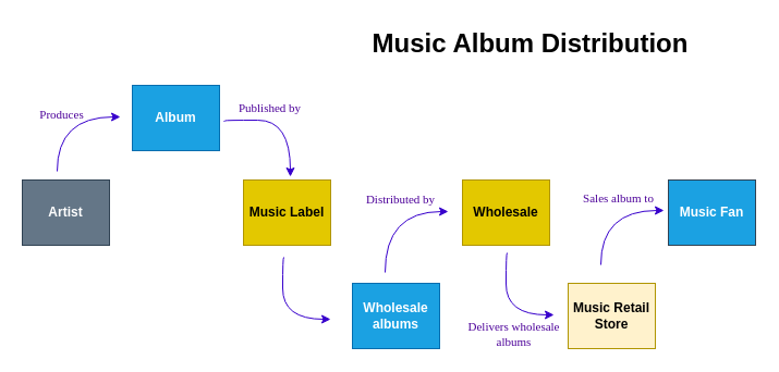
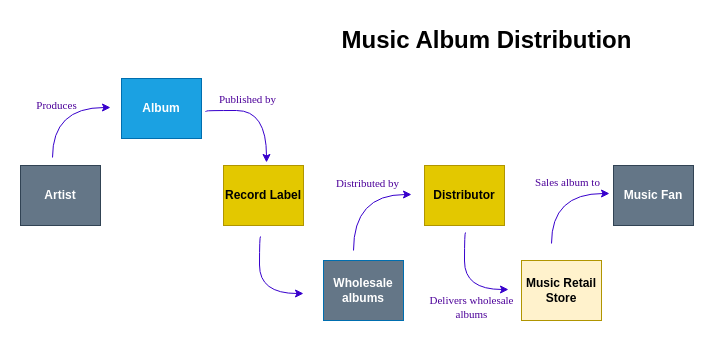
- <mxCell id="2" value="Music Label" style="rounded=0;whiteSpace=wrap;html=1;fillColor=#e3c800;fontColor=#000000;strokeColor=#B09500;fontStyle=1" parent="1" vertex="1"><mxGeometry x="223" y="165" width="80" height="60" as="geometry" /></mxCell>
+ <mxCell id="2" value="Record Label" style="rounded=0;whiteSpace=wrap;html=1;fillColor=#e3c800;fontColor=#000000;strokeColor=#B09500;fontStyle=1" parent="1" vertex="1"><mxGeometry x="223" y="165" width="80" height="60" as="geometry" /></mxCell>
- <mxCell id="3" value="Wholesale" style="rounded=0;whiteSpace=wrap;html=1;fillColor=#e3c800;fontColor=#000000;strokeColor=#B09500;fontStyle=1" parent="1" vertex="1"><mxGeometry x="424" y="165" width="80" height="60" as="geometry" /></mxCell>
+ <mxCell id="3" value="Distributor" style="rounded=0;whiteSpace=wrap;html=1;fillColor=#e3c800;fontColor=#000000;strokeColor=#B09500;fontStyle=1" parent="1" vertex="1"><mxGeometry x="424" y="165" width="80" height="60" as="geometry" /></mxCell>
- <mxCell id="18" value="Music Fan" style="rounded=0;whiteSpace=wrap;html=1;fillColor=#1ba1e2;fontColor=#ffffff;strokeColor=#314354;fontStyle=1;" vertex="1" parent="1"><mxGeometry x="613" y="165" width="80" height="60" as="geometry" /></mxCell>
+ <mxCell id="18" value="Music Fan" style="rounded=0;whiteSpace=wrap;html=1;fillColor=#647687;fontColor=#ffffff;strokeColor=#314354;fontStyle=1" vertex="1" parent="1"><mxGeometry x="613" y="165" width="80" height="60" as="geometry" /></mxCell>
- <mxCell id="4" value="Wholesale albums" style="rounded=0;whiteSpace=wrap;html=1;fillColor=#1ba1e2;fontColor=#ffffff;strokeColor=#006EAF;fontStyle=1" parent="1" vertex="1"><mxGeometry x="323" y="260" width="80" height="60" as="geometry" /></mxCell>
+ <mxCell id="4" value="Wholesale albums" style="rounded=0;whiteSpace=wrap;html=1;fillColor=#647687;fontColor=#ffffff;strokeColor=#006EAF;fontStyle=1;" parent="1" vertex="1"><mxGeometry x="323" y="260" width="80" height="60" as="geometry" /></mxCell>
